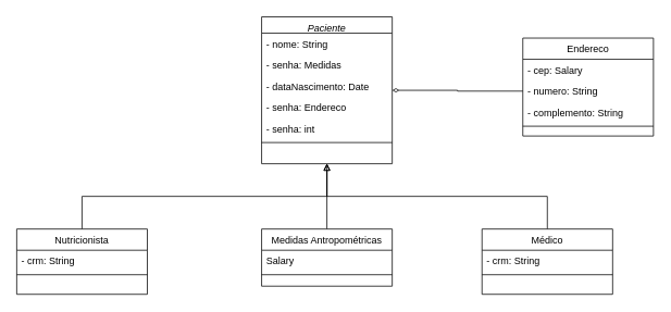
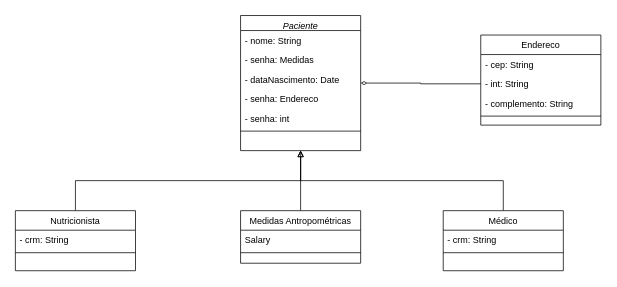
- <mxCell id="18" value="- cep: Salary" style="text;align=left;verticalAlign=top;spacingLeft=4;spacingRight=4;overflow=hidden;rotatable=0;points=[[0,0.5],[1,0.5]];portConstraint=eastwest;" vertex="1" parent="17"><mxGeometry y="26" width="160" height="26" as="geometry" /></mxCell>
+ <mxCell id="18" value="- cep: String" style="text;align=left;verticalAlign=top;spacingLeft=4;spacingRight=4;overflow=hidden;rotatable=0;points=[[0,0.5],[1,0.5]];portConstraint=eastwest;" vertex="1" parent="17"><mxGeometry y="26" width="160" height="26" as="geometry" /></mxCell>
- <mxCell id="19" value="- numero: String" style="text;align=left;verticalAlign=top;spacingLeft=4;spacingRight=4;overflow=hidden;rotatable=0;points=[[0,0.5],[1,0.5]];portConstraint=eastwest;rounded=0;shadow=0;html=0;" vertex="1" parent="17"><mxGeometry y="52" width="160" height="26" as="geometry" /></mxCell>
+ <mxCell id="19" value="- int: String" style="text;align=left;verticalAlign=top;spacingLeft=4;spacingRight=4;overflow=hidden;rotatable=0;points=[[0,0.5],[1,0.5]];portConstraint=eastwest;rounded=0;shadow=0;html=0;" vertex="1" parent="17"><mxGeometry y="52" width="160" height="26" as="geometry" /></mxCell>
